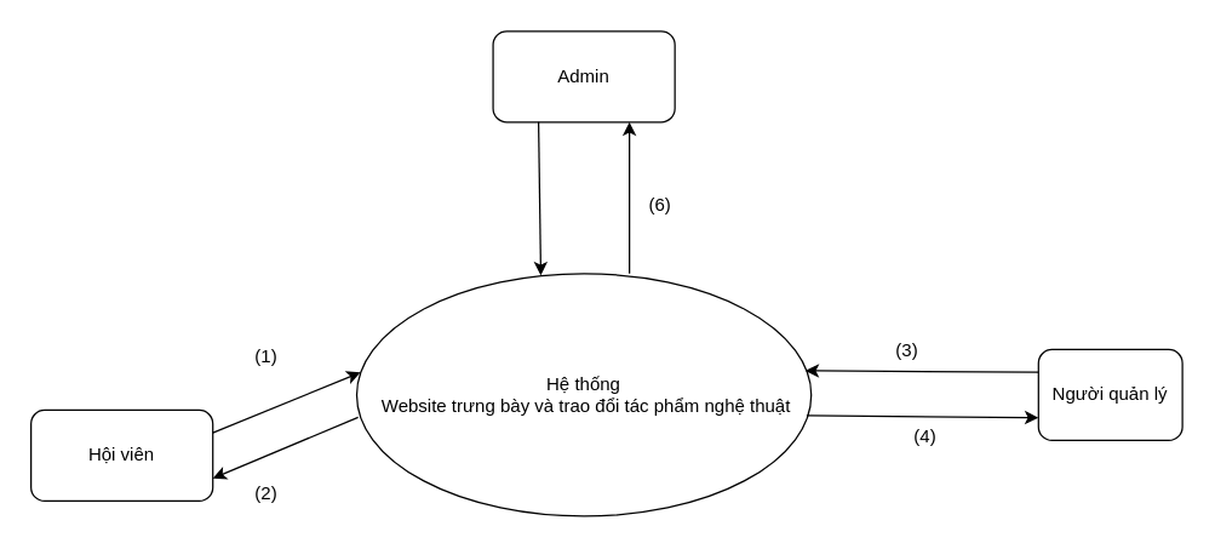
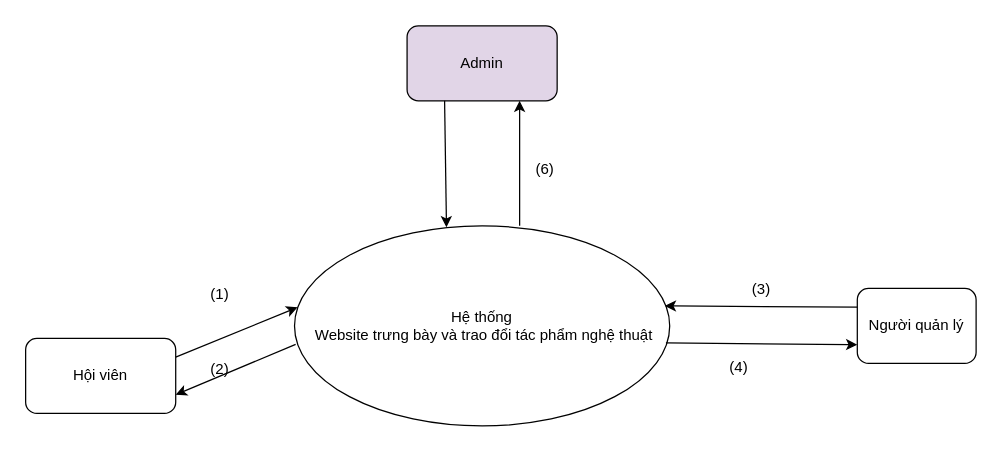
- <mxCell id="9" value="Admin" style="rounded=1;whiteSpace=wrap;html=1;" vertex="1" parent="1"><mxGeometry x="325" y="20" width="120" height="60" as="geometry" /></mxCell>
+ <mxCell id="9" value="Admin" style="rounded=1;whiteSpace=wrap;html=1;fillColor=#e1d5e7;" vertex="1" parent="1"><mxGeometry x="325" y="20" width="120" height="60" as="geometry" /></mxCell>
- <mxCell id="14" value="(3)" style="text;html=1;align=center;verticalAlign=middle;resizable=0;points=[];autosize=1;strokeColor=none;fillColor=none;" vertex="1" parent="1"><mxGeometry x="578" y="216" width="40" height="30" as="geometry" /></mxCell>
+ <mxCell id="14" value="(3)" style="text;html=1;align=center;verticalAlign=middle;resizable=0;points=[];autosize=1;strokeColor=none;fillColor=none;" vertex="1" parent="1"><mxGeometry x="588" y="216" width="40" height="30" as="geometry" /></mxCell>
- <mxCell id="15" value="(4)" style="text;html=1;align=center;verticalAlign=middle;resizable=0;points=[];autosize=1;strokeColor=none;fillColor=none;" vertex="1" parent="1"><mxGeometry x="590" y="273" width="40" height="30" as="geometry" /></mxCell>
+ <mxCell id="15" value="(4)" style="text;html=1;align=center;verticalAlign=middle;resizable=0;points=[];autosize=1;strokeColor=none;fillColor=none;" vertex="1" parent="1"><mxGeometry x="570" y="278" width="40" height="30" as="geometry" /></mxCell>
- <mxCell id="13" value="(2)" style="text;html=1;align=center;verticalAlign=middle;resizable=0;points=[];autosize=1;strokeColor=none;fillColor=none;" vertex="1" parent="1"><mxGeometry x="155" y="310" width="40" height="30" as="geometry" /></mxCell>
+ <mxCell id="13" value="(2)" style="text;html=1;align=center;verticalAlign=middle;resizable=0;points=[];autosize=1;strokeColor=none;fillColor=none;" vertex="1" parent="1"><mxGeometry x="155" y="280" width="40" height="30" as="geometry" /></mxCell>
